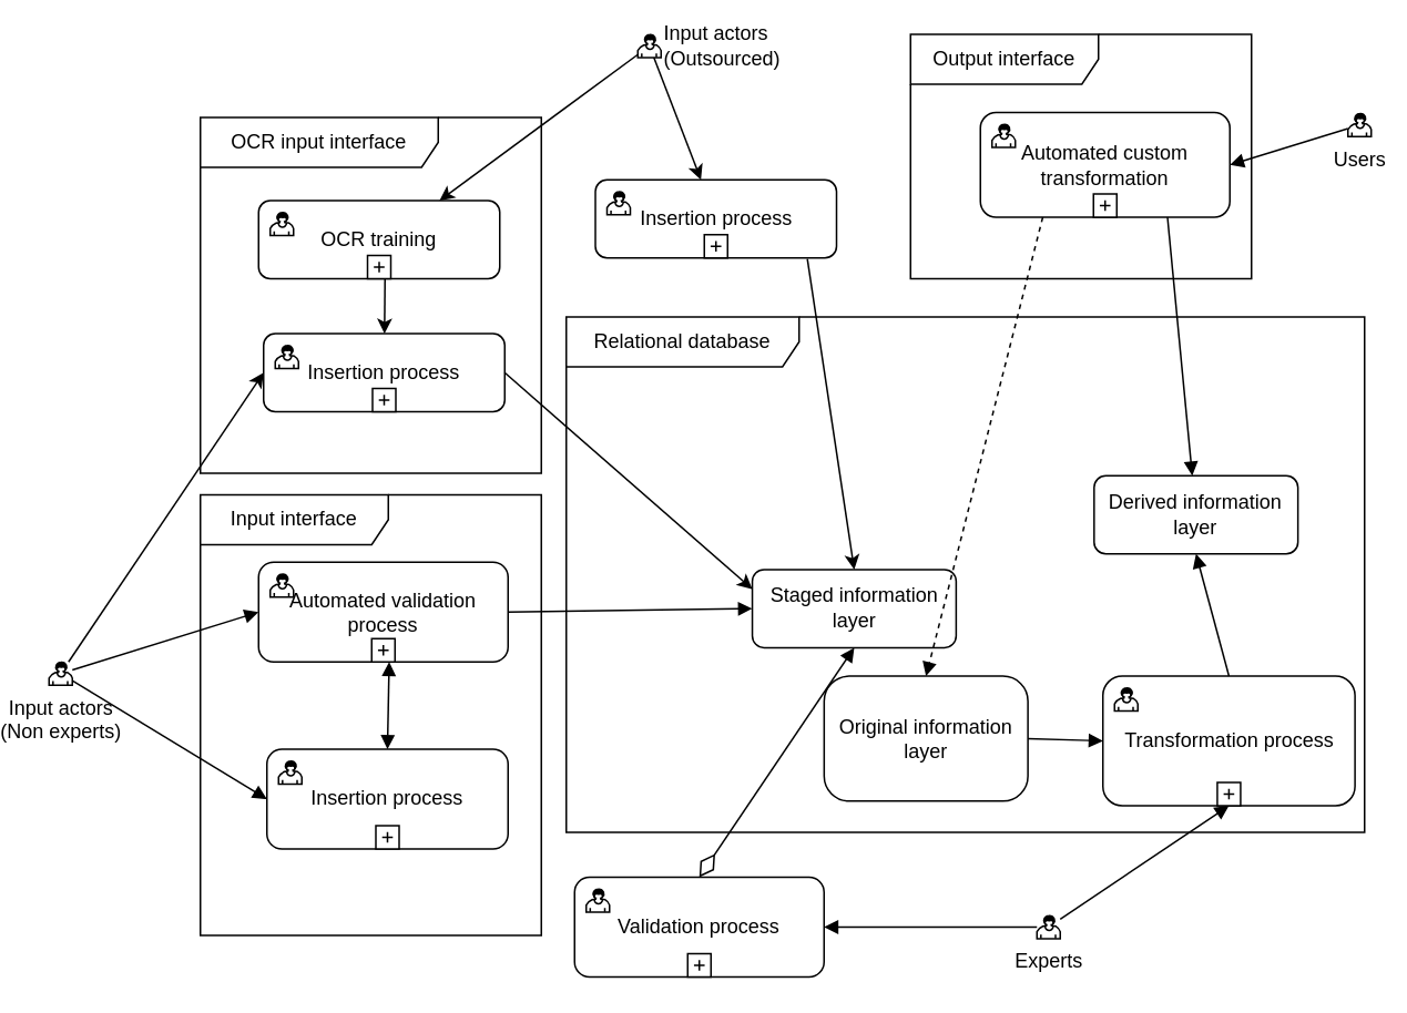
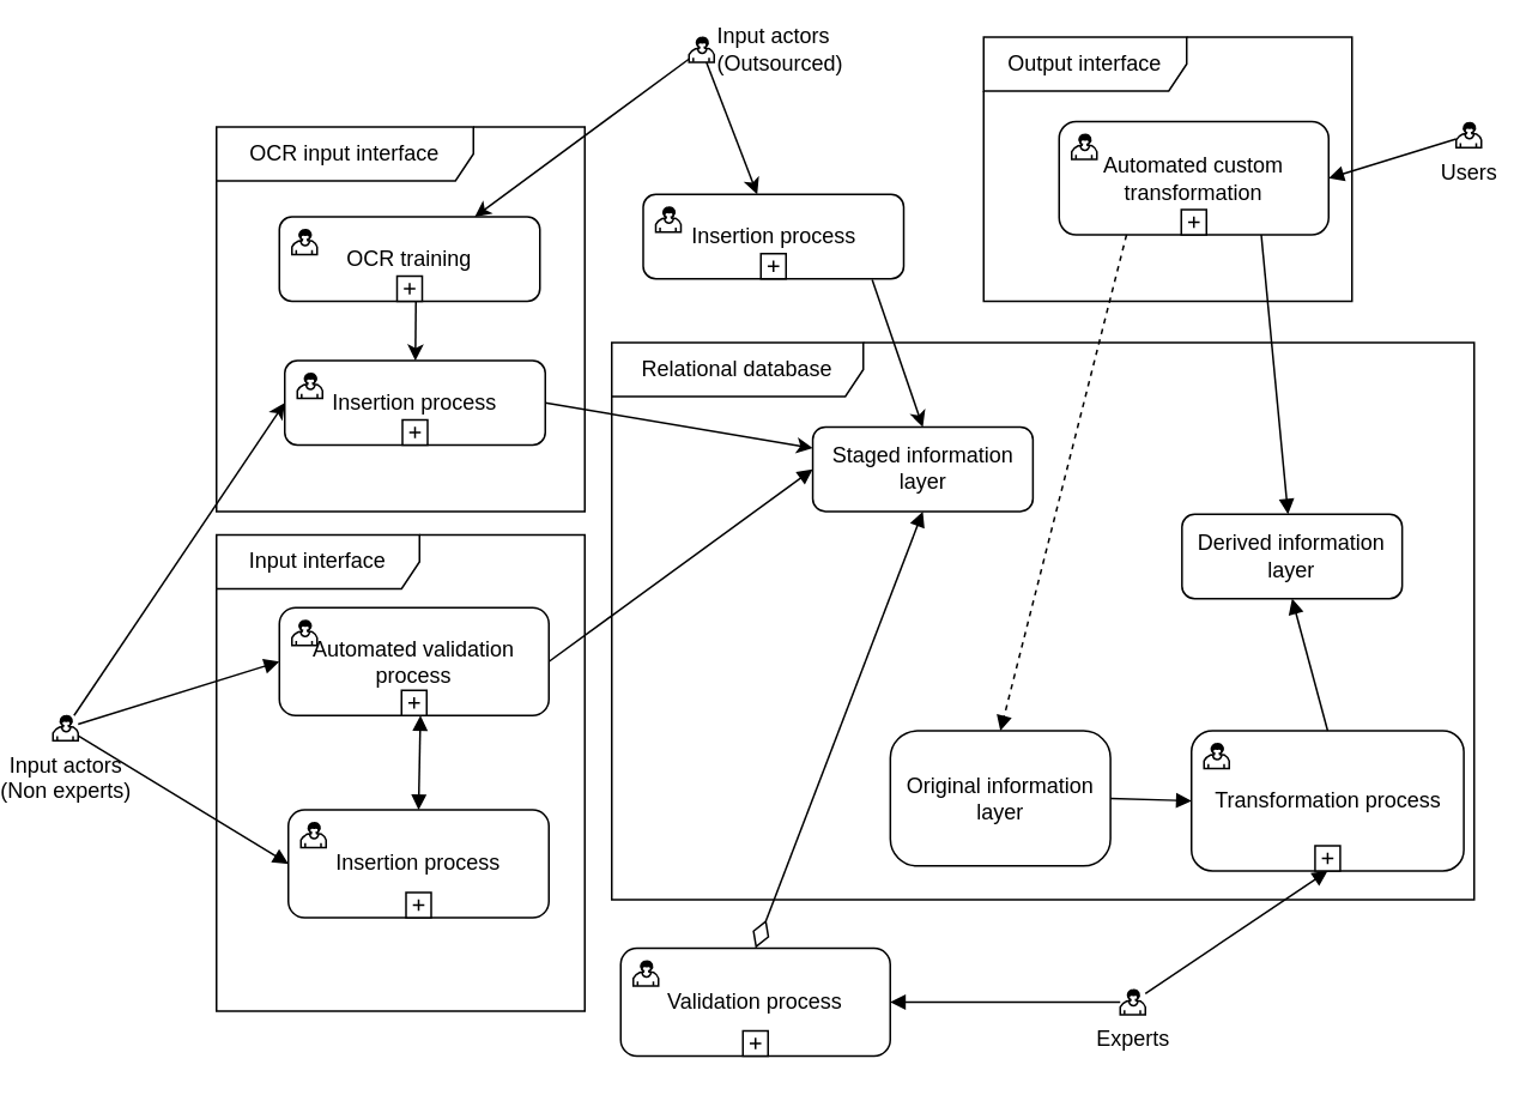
- <mxCell id="5" value="Staged information layer" style="shape=ext;rounded=1;html=1;whiteSpace=wrap;" parent="2" vertex="1"><mxGeometry x="111.865" y="151.97" width="122.553" height="46.97" as="geometry" /></mxCell>
+ <mxCell id="5" value="Staged information layer" style="shape=ext;rounded=1;html=1;whiteSpace=wrap;" parent="2" vertex="1"><mxGeometry x="111.865" y="46.97" width="122.553" height="46.97" as="geometry" /></mxCell>
